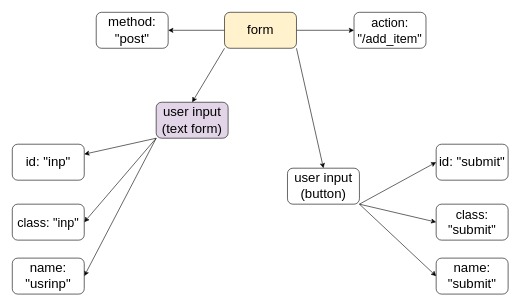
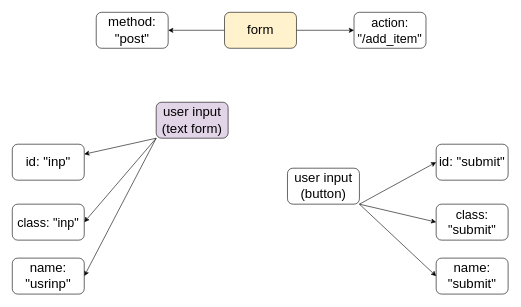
- <mxCell id="11" style="edgeStyle=none;html=1;exitX=0;exitY=1;exitDx=0;exitDy=0;entryX=0.5;entryY=0;entryDx=0;entryDy=0;fontSize=21;" edge="1" parent="1" source="13" target="5"><mxGeometry relative="1" as="geometry" /></mxCell>
- <mxCell id="12" style="edgeStyle=none;html=1;exitX=1;exitY=1;exitDx=0;exitDy=0;entryX=0.5;entryY=0;entryDx=0;entryDy=0;fontSize=21;" edge="1" parent="1" source="13" target="19"><mxGeometry relative="1" as="geometry" /></mxCell>
